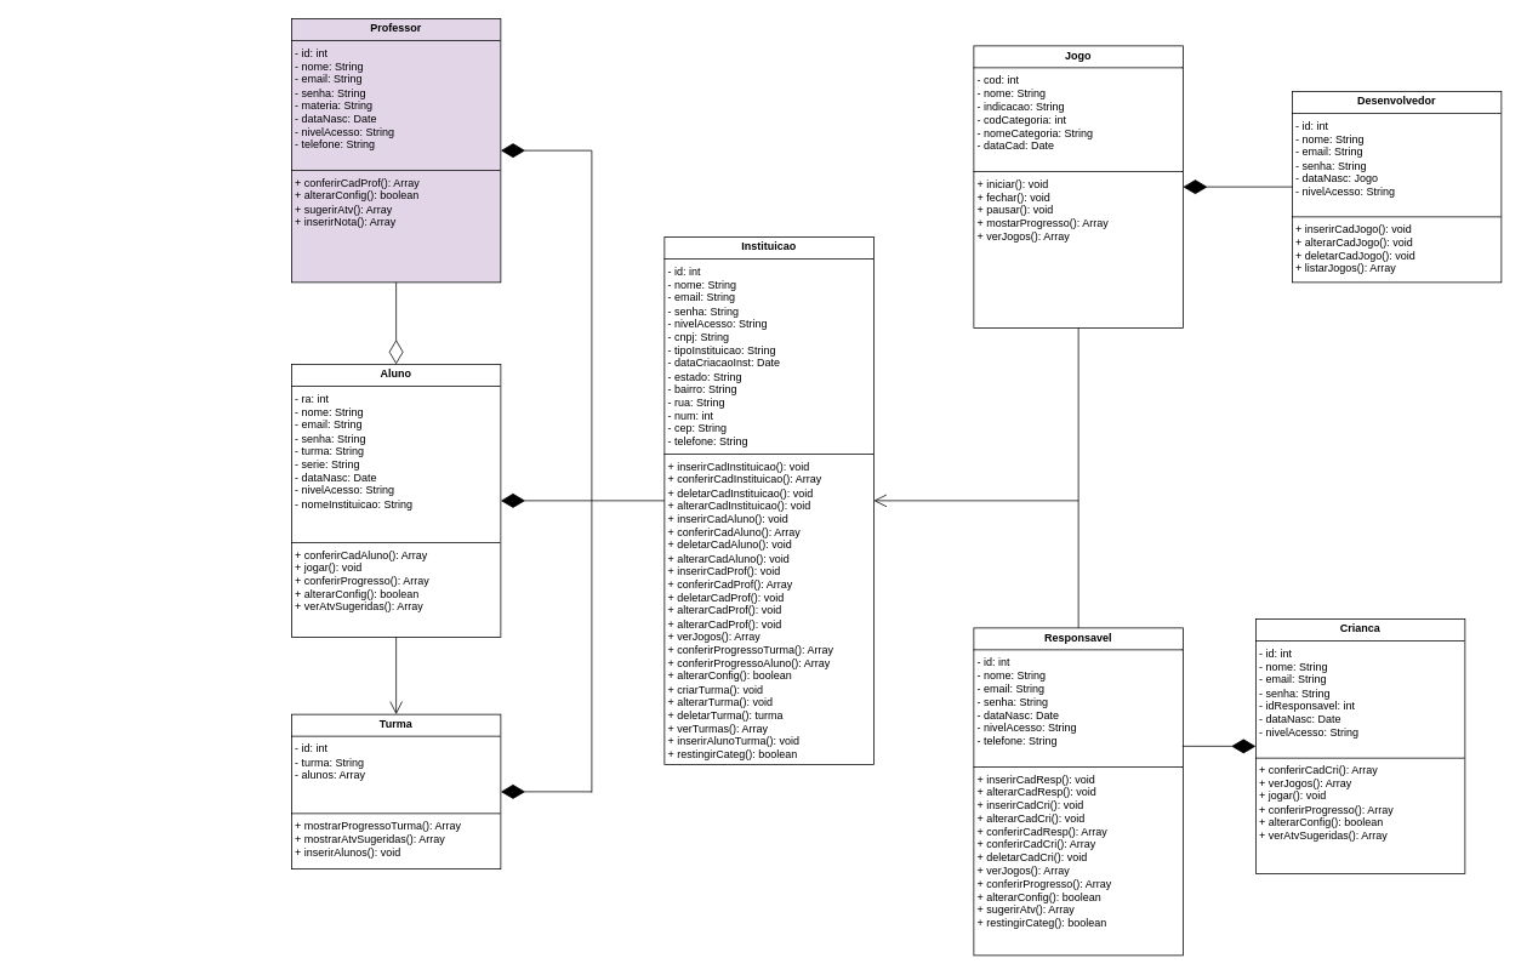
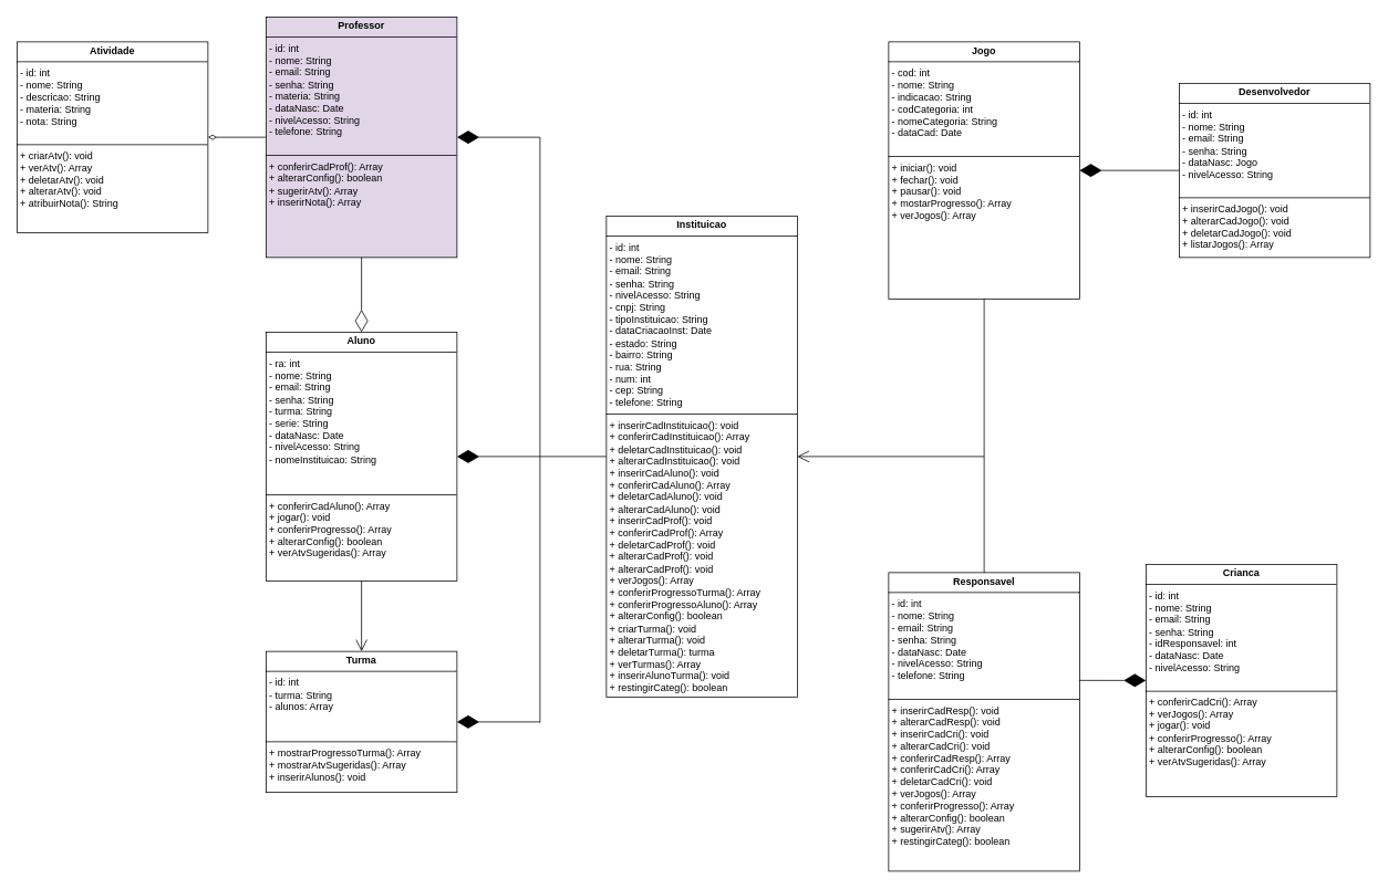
+ <mxCell id="20" value="&lt;p style=&quot;margin:0px;margin-top:4px;text-align:center;&quot;&gt;&lt;b&gt;Atividade&lt;/b&gt;&lt;/p&gt;&lt;hr size=&quot;1&quot; style=&quot;border-style:solid;&quot;&gt;&lt;p style=&quot;margin:0px;margin-left:4px;&quot;&gt;- id: int&lt;/p&gt;&lt;p style=&quot;margin:0px;margin-left:4px;&quot;&gt;- nome: String&lt;/p&gt;&lt;p style=&quot;margin:0px;margin-left:4px;&quot;&gt;- descricao: String&lt;br&gt;&lt;/p&gt;&lt;p style=&quot;margin:0px;margin-left:4px;&quot;&gt;&lt;span style=&quot;background-color: transparent;&quot;&gt;- materia: String&lt;/span&gt;&lt;/p&gt;&lt;p style=&quot;margin:0px;margin-left:4px;&quot;&gt;&lt;span style=&quot;background-color: transparent;&quot;&gt;- nota: String&lt;/span&gt;&lt;/p&gt;&lt;p style=&quot;margin:0px;margin-left:4px;&quot;&gt;&lt;br&gt;&lt;/p&gt;&lt;hr size=&quot;1&quot; style=&quot;border-style:solid;&quot;&gt;&lt;p style=&quot;margin:0px;margin-left:4px;&quot;&gt;&lt;span style=&quot;background-color: transparent; color: light-dark(rgb(0, 0, 0), rgb(255, 255, 255));&quot;&gt;+ criarAtv(): void&lt;/span&gt;&lt;/p&gt;&lt;p style=&quot;margin:0px;margin-left:4px;&quot;&gt;&lt;span style=&quot;background-color: transparent;&quot;&gt;+ verAtv(): Array&lt;/span&gt;&lt;/p&gt;&lt;p style=&quot;margin:0px;margin-left:4px;&quot;&gt;+ deletarAtv(): void&lt;/p&gt;&lt;p style=&quot;margin:0px;margin-left:4px;&quot;&gt;+ alterarAtv(): void&lt;/p&gt;&lt;p style=&quot;margin:0px;margin-left:4px;&quot;&gt;+ atribuirNota(): String&lt;/p&gt;&lt;p style=&quot;margin:0px;margin-left:4px;&quot;&gt;&lt;br&gt;&lt;/p&gt;" style="verticalAlign=top;align=left;overflow=fill;html=1;whiteSpace=wrap;" parent="1" vertex="1"><mxGeometry x="20" y="50" width="230" height="230" as="geometry" /></mxCell>
+ <mxCell id="21" value="" style="endArrow=none;startArrow=diamondThin;endFill=0;startFill=0;html=1;verticalAlign=bottom;labelBackgroundColor=none;strokeWidth=1;startSize=8;endSize=8;exitX=1;exitY=0.5;exitDx=0;exitDy=0;entryX=0;entryY=0.5;entryDx=0;entryDy=0;" parent="1" source="20" target="6" edge="1"><mxGeometry width="160" relative="1" as="geometry"><mxPoint x="180" y="390" as="sourcePoint" /><mxPoint x="300" y="190" as="targetPoint" /></mxGeometry></mxCell>
